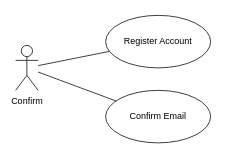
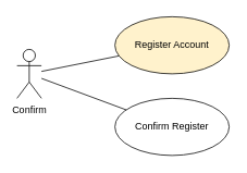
- <mxCell id="3" value="Register Account" style="ellipse;whiteSpace=wrap;html=1;" vertex="1" parent="1"><mxGeometry x="140" y="20" width="140" height="70" as="geometry" /></mxCell>
+ <mxCell id="3" value="Register Account" style="ellipse;whiteSpace=wrap;html=1;fillColor=#fff2cc;" vertex="1" parent="1"><mxGeometry x="140" y="20" width="140" height="70" as="geometry" /></mxCell>
- <mxCell id="4" value="Confirm Email" style="ellipse;whiteSpace=wrap;html=1;" vertex="1" parent="1"><mxGeometry x="140" y="120" width="140" height="70" as="geometry" /></mxCell>
+ <mxCell id="4" value="Confirm Register" style="ellipse;whiteSpace=wrap;html=1;" vertex="1" parent="1"><mxGeometry x="140" y="120" width="140" height="70" as="geometry" /></mxCell>
